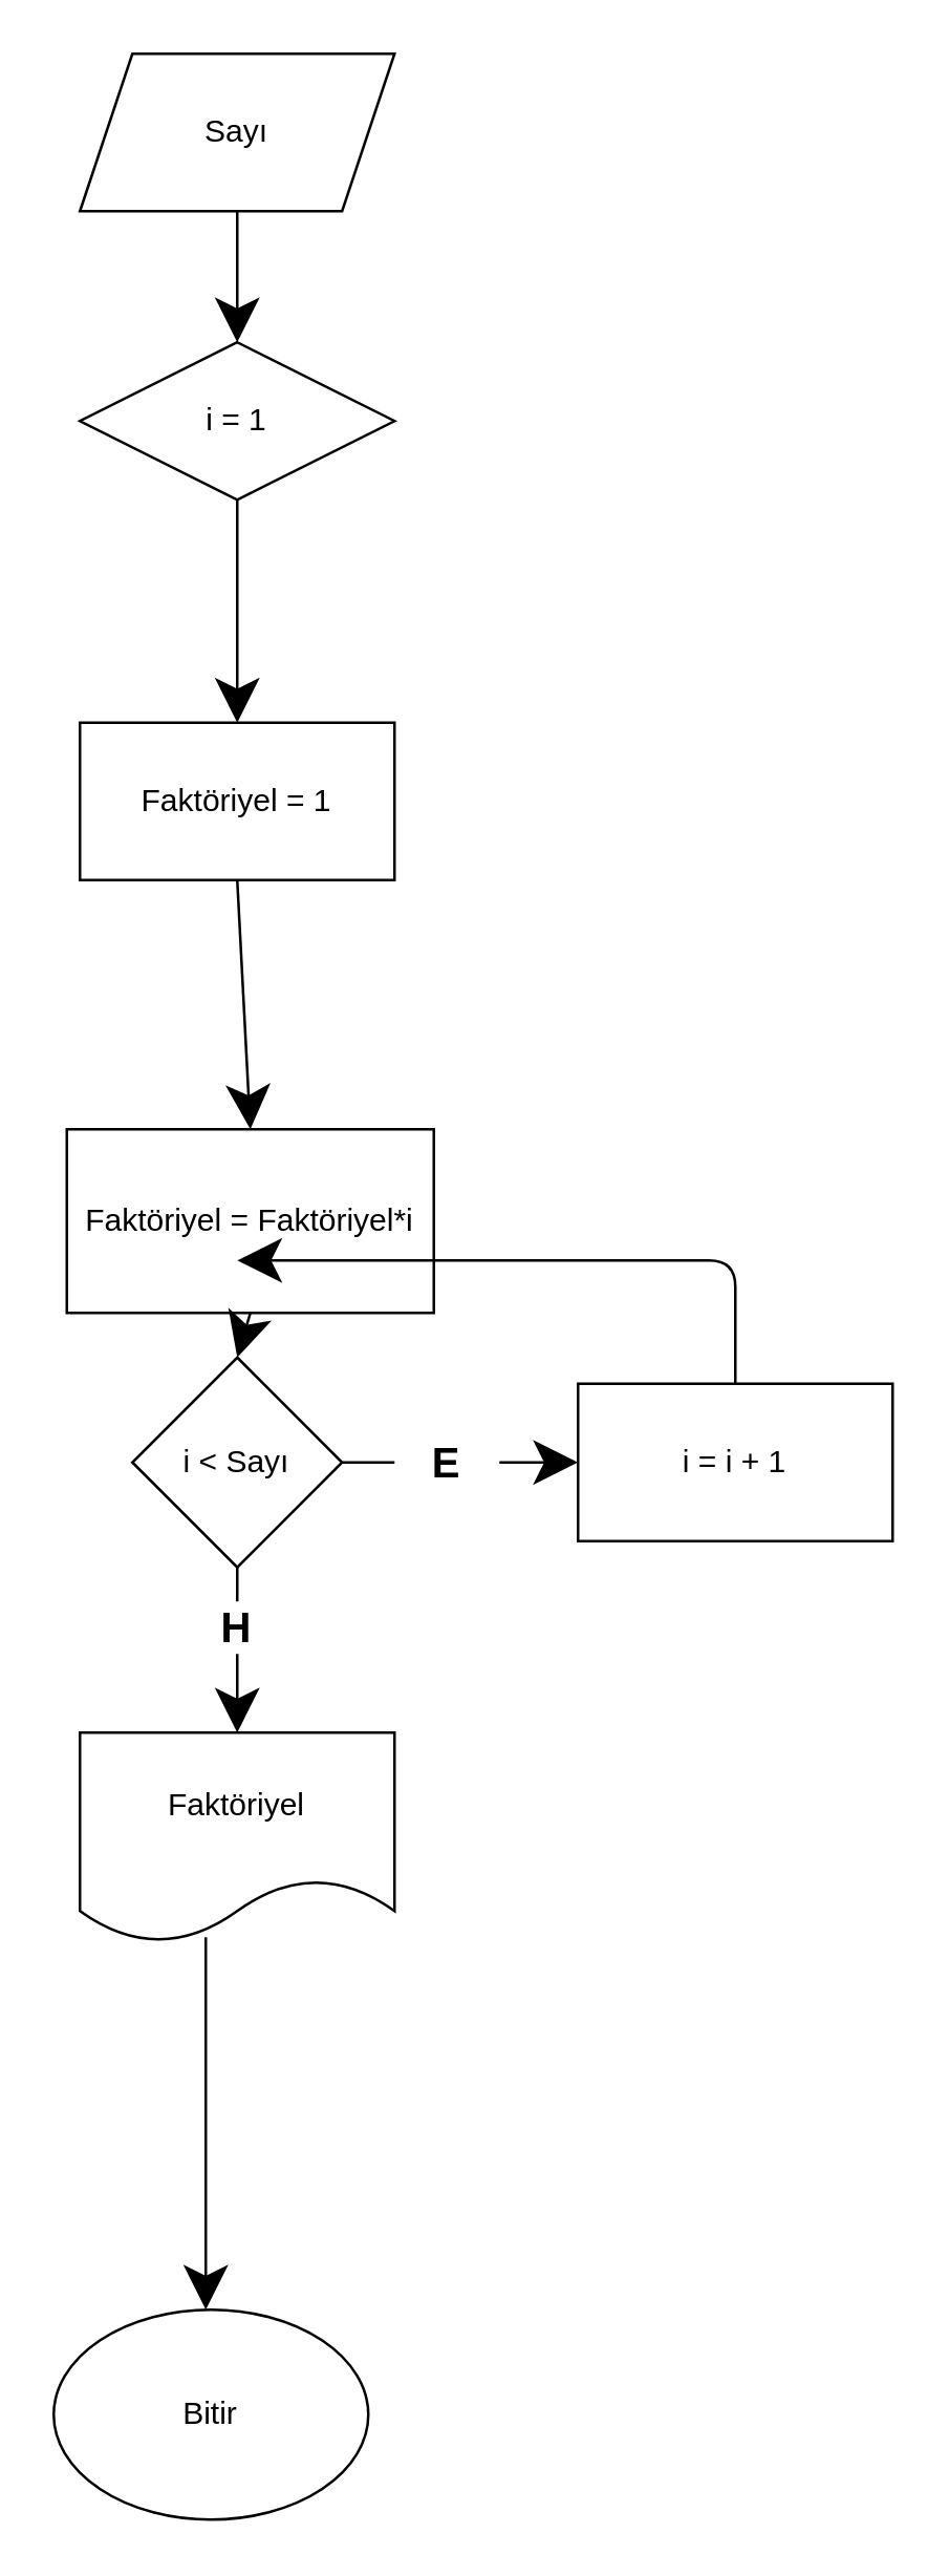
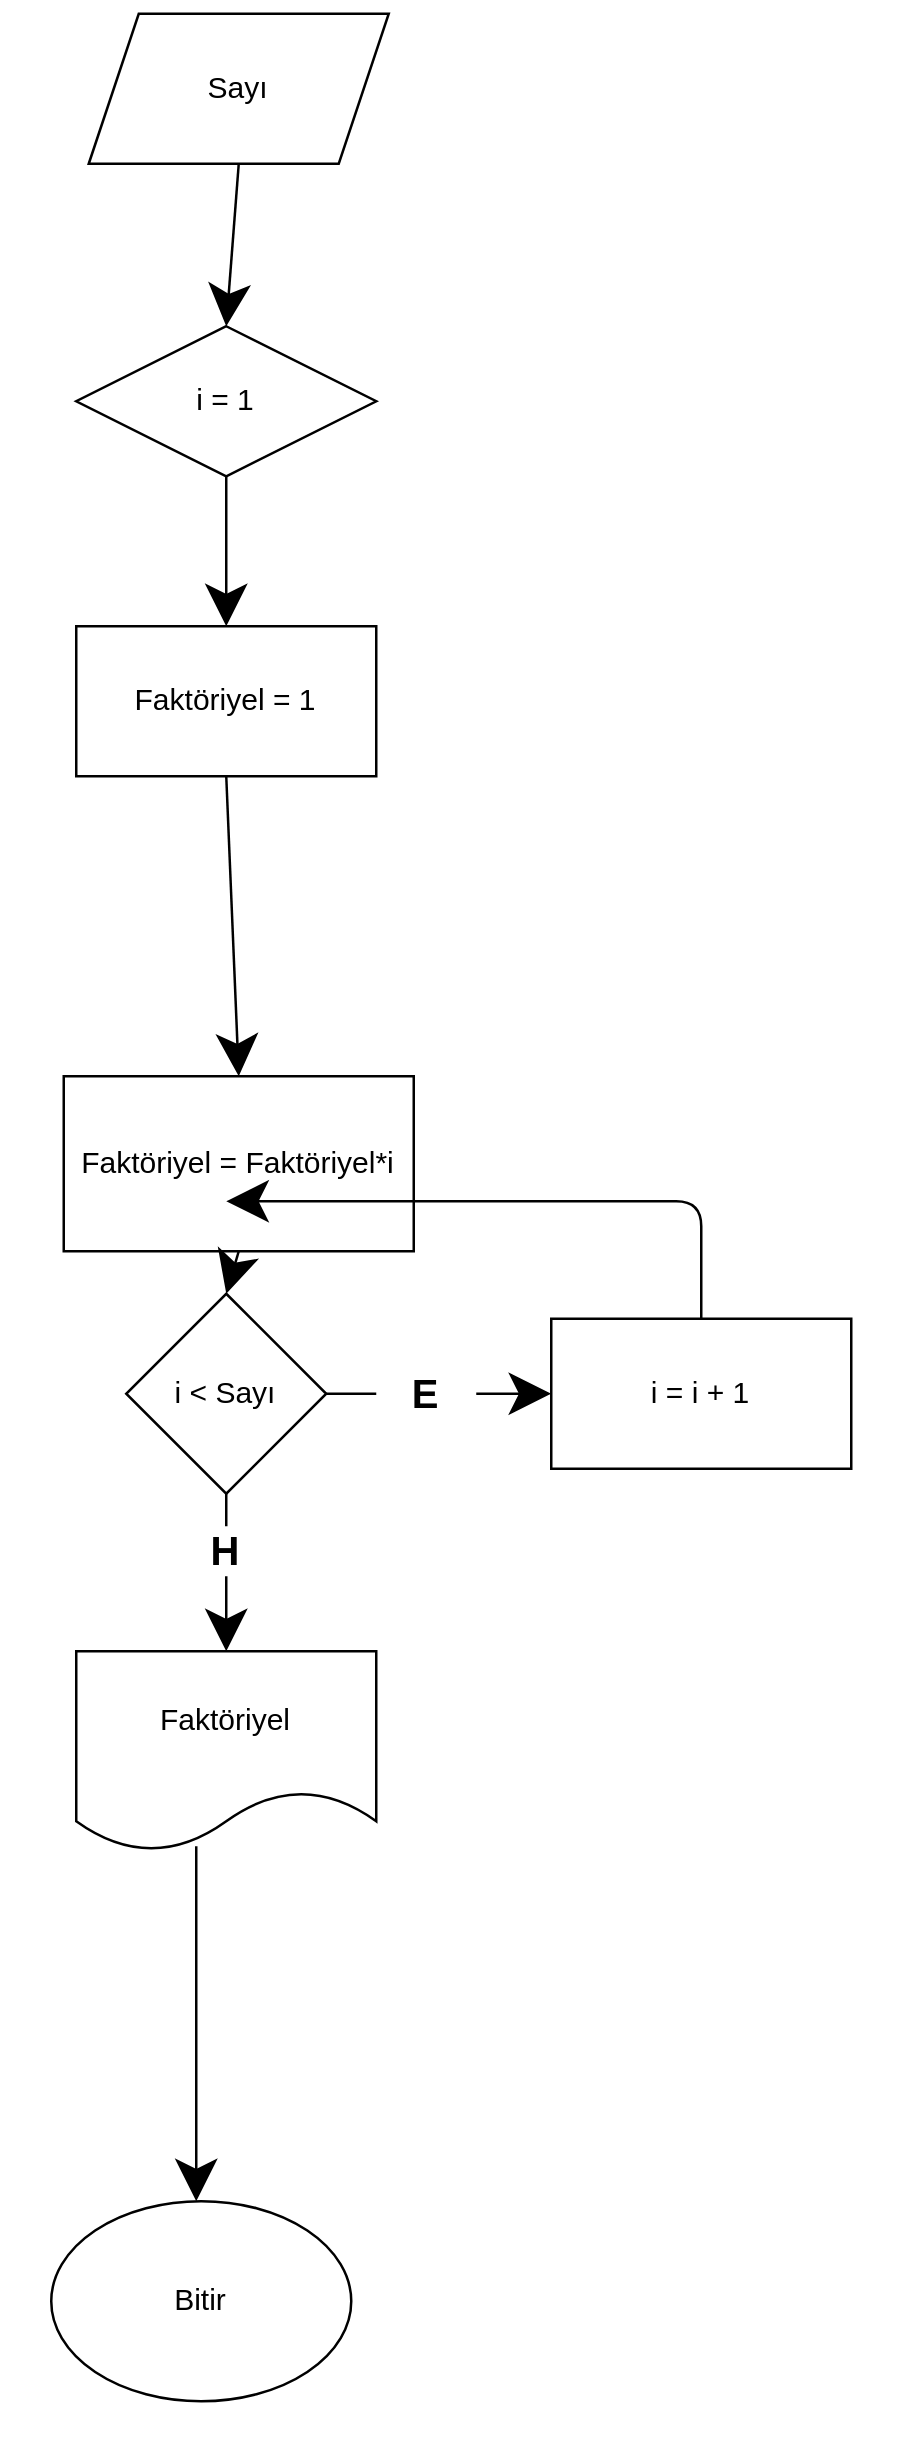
- <mxCell id="2" value="Sayı" style="shape=parallelogram;perimeter=parallelogramPerimeter;whiteSpace=wrap;html=1;fixedSize=1;hachureGap=4;pointerEvents=0;" vertex="1" parent="1"><mxGeometry x="30" y="20" width="120" height="60" as="geometry" /></mxCell>
+ <mxCell id="2" value="Sayı" style="shape=parallelogram;perimeter=parallelogramPerimeter;whiteSpace=wrap;html=1;fixedSize=1;hachureGap=4;pointerEvents=0;" vertex="1" parent="1"><mxGeometry x="35" y="5" width="120" height="60" as="geometry" /></mxCell>
- <mxCell id="4" value="Faktöriyel = 1" style="rounded=0;whiteSpace=wrap;html=1;hachureGap=4;pointerEvents=0;" vertex="1" parent="1"><mxGeometry x="30" y="275" width="120" height="60" as="geometry" /></mxCell>
+ <mxCell id="4" value="Faktöriyel = 1" style="rounded=0;whiteSpace=wrap;html=1;hachureGap=4;pointerEvents=0;" vertex="1" parent="1"><mxGeometry x="30" y="250" width="120" height="60" as="geometry" /></mxCell>
